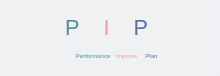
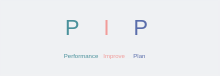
- <mxCell id="3" value="&lt;font style=&quot;background-color: rgb(239 , 241 , 243) ; font-size: 10px&quot;&gt;&lt;font color=&quot;#4a919b&quot; style=&quot;font-size: 10px&quot;&gt;Performance&lt;/font&gt;&lt;font style=&quot;font-size: 10px&quot;&gt;&amp;nbsp; &amp;nbsp;&lt;/font&gt;&lt;span style=&quot;color: rgb(241 , 156 , 153) ; font-size: 10px&quot;&gt;Improve&lt;/span&gt;&lt;span style=&quot;font-size: 10px;&quot;&gt;&amp;nbsp; &amp;nbsp; &amp;nbsp;&lt;/span&gt;&lt;span style=&quot;color: rgb(90 , 110 , 171) ; font-size: 10px&quot;&gt;Plan&lt;/span&gt;&lt;/font&gt;" style="text;html=1;strokeColor=none;fillColor=none;align=center;verticalAlign=middle;whiteSpace=wrap;rounded=0;" parent="1" vertex="1"><mxGeometry x="44" y="80" width="300" height="24" as="geometry" /></mxCell>
+ <mxCell id="3" value="&lt;font style=&quot;background-color: rgb(239 , 241 , 243) ; font-size: 10px&quot;&gt;&lt;font color=&quot;#4a919b&quot; style=&quot;font-size: 10px&quot;&gt;Performance&lt;/font&gt;&lt;font style=&quot;font-size: 10px&quot;&gt;&amp;nbsp; &amp;nbsp;&lt;/font&gt;&lt;span style=&quot;color: rgb(241 , 156 , 153) ; font-size: 10px&quot;&gt;Improve&lt;/span&gt;&lt;span style=&quot;font-size: 10px;&quot;&gt;&amp;nbsp; &amp;nbsp; &amp;nbsp;&lt;/span&gt;&lt;span style=&quot;color: rgb(90 , 110 , 171) ; font-size: 10px&quot;&gt;Plan&lt;/span&gt;&lt;/font&gt;" style="text;html=1;strokeColor=none;fillColor=none;align=center;verticalAlign=middle;whiteSpace=wrap;rounded=0;" parent="1" vertex="1"><mxGeometry x="24" y="80" width="300" height="24" as="geometry" /></mxCell>
